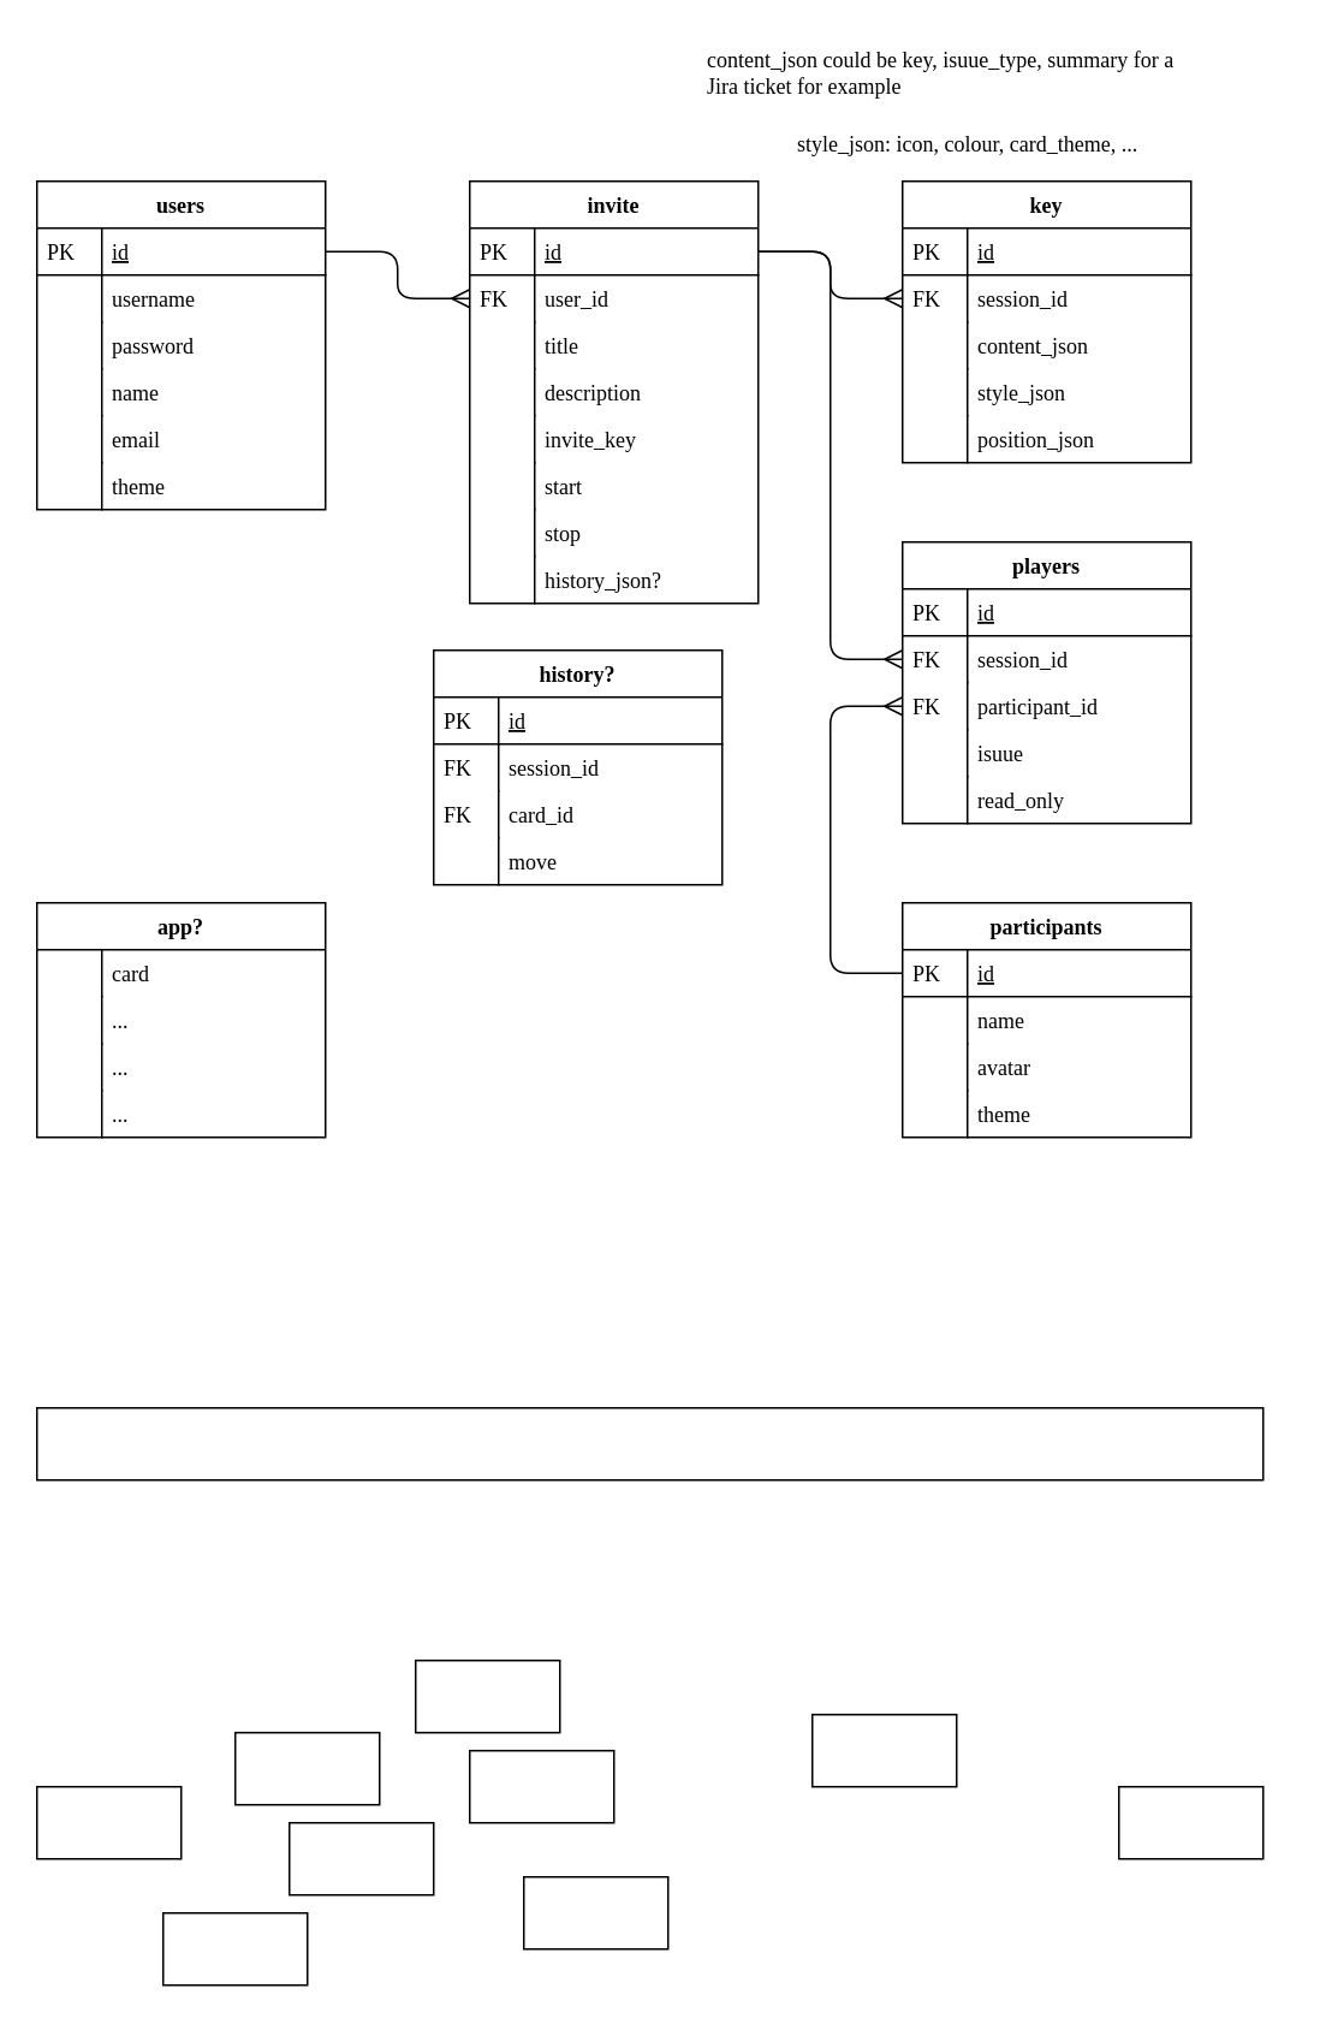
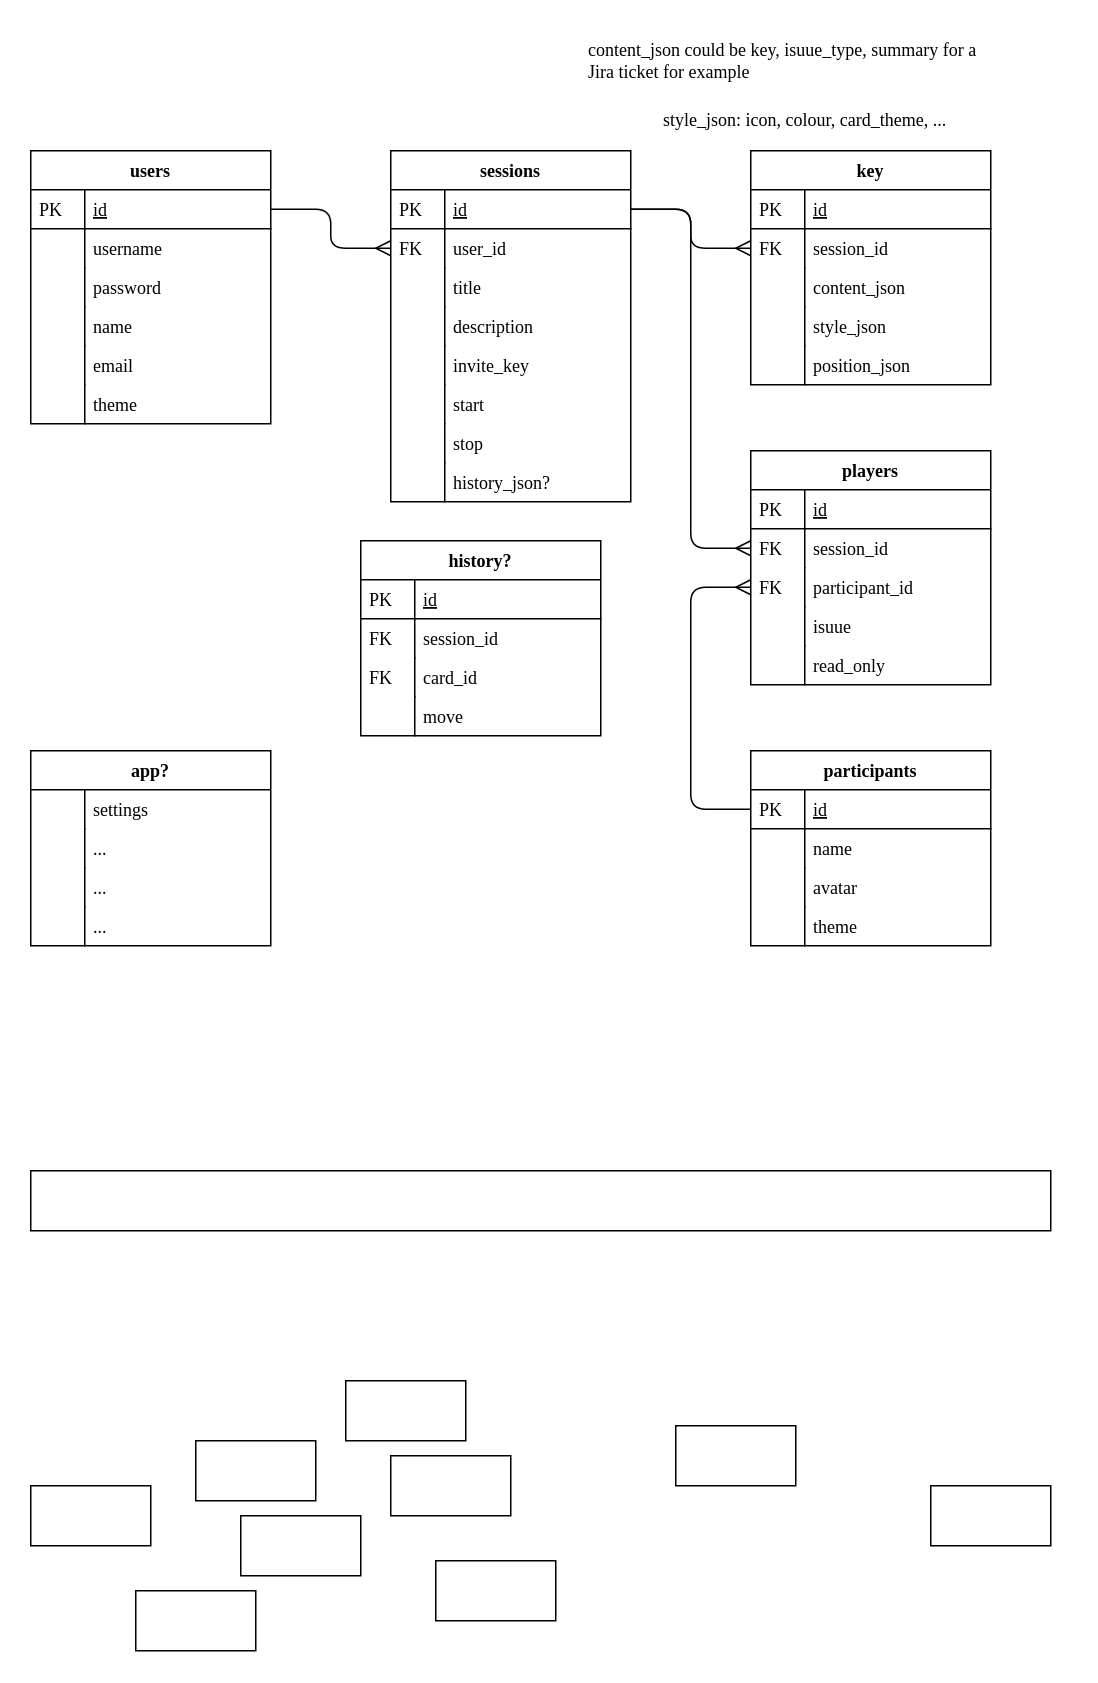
- <mxCell id="18" value="invite" style="swimlane;fontStyle=1;childLayout=stackLayout;horizontal=1;startSize=26;horizontalStack=0;resizeParent=1;resizeLast=0;collapsible=1;marginBottom=0;rounded=0;shadow=0;strokeWidth=1;fontFamily=Tahoma;" parent="1" vertex="1"><mxGeometry x="260" y="100" width="160" height="234" as="geometry"><mxRectangle x="260" y="80" width="160" height="26" as="alternateBounds" /></mxGeometry></mxCell>
+ <mxCell id="18" value="sessions" style="swimlane;fontStyle=1;childLayout=stackLayout;horizontal=1;startSize=26;horizontalStack=0;resizeParent=1;resizeLast=0;collapsible=1;marginBottom=0;rounded=0;shadow=0;strokeWidth=1;fontFamily=Tahoma;" parent="1" vertex="1"><mxGeometry x="260" y="100" width="160" height="234" as="geometry"><mxRectangle x="260" y="80" width="160" height="26" as="alternateBounds" /></mxGeometry></mxCell>
- <mxCell id="79" value="card" style="shape=partialRectangle;top=0;left=0;right=0;bottom=1;align=left;verticalAlign=top;fillColor=none;spacingLeft=40;spacingRight=4;overflow=hidden;rotatable=0;points=[[0,0.5],[1,0.5]];portConstraint=eastwest;dropTarget=0;rounded=0;shadow=0;strokeWidth=1;fontStyle=0;fontFamily=Tahoma;strokeColor=none;" vertex="1" parent="78"><mxGeometry y="26" width="160" height="26" as="geometry" /></mxCell>
+ <mxCell id="79" value="settings" style="shape=partialRectangle;top=0;left=0;right=0;bottom=1;align=left;verticalAlign=top;fillColor=none;spacingLeft=40;spacingRight=4;overflow=hidden;rotatable=0;points=[[0,0.5],[1,0.5]];portConstraint=eastwest;dropTarget=0;rounded=0;shadow=0;strokeWidth=1;fontStyle=0;fontFamily=Tahoma;strokeColor=none;" vertex="1" parent="78"><mxGeometry y="26" width="160" height="26" as="geometry" /></mxCell>
